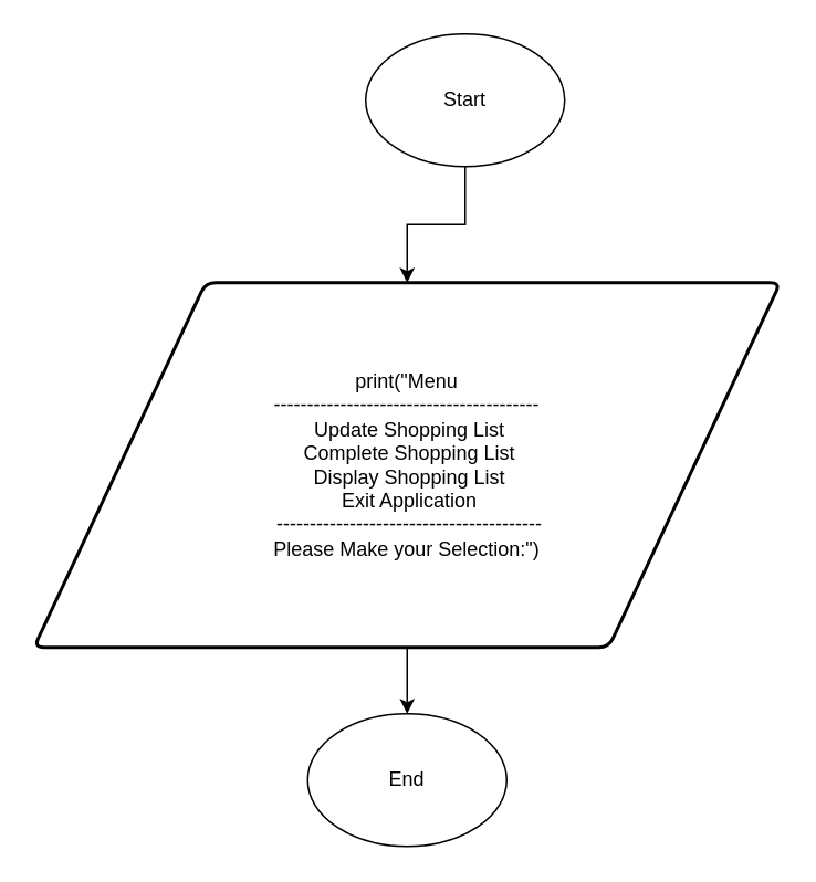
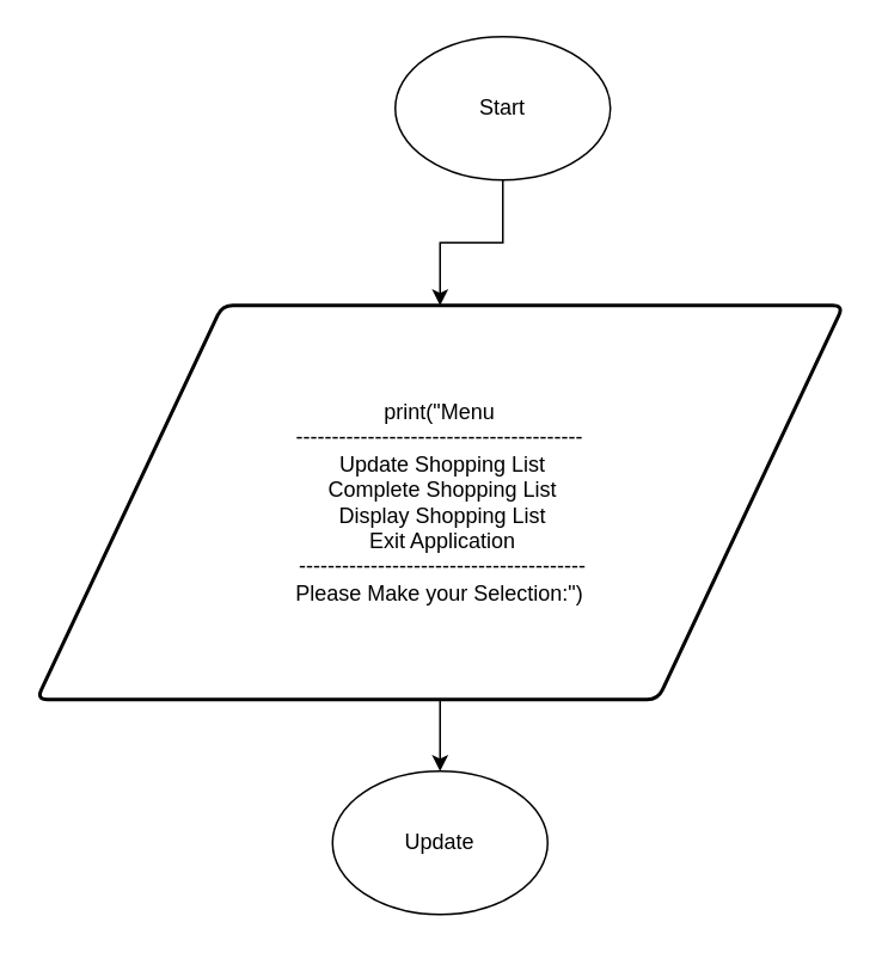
- <mxCell id="6" value="End" style="ellipse;whiteSpace=wrap;html=1;" vertex="1" parent="1"><mxGeometry x="185" y="430" width="120" height="80" as="geometry" /></mxCell>
+ <mxCell id="6" value="Update" style="ellipse;whiteSpace=wrap;html=1;" vertex="1" parent="1"><mxGeometry x="185" y="430" width="120" height="80" as="geometry" /></mxCell>
